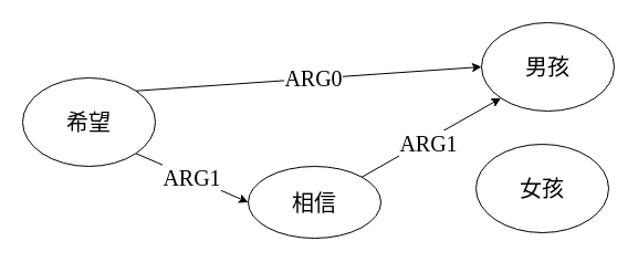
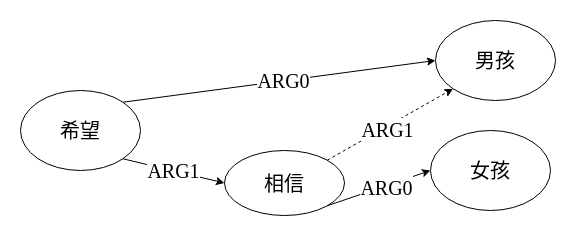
- <mxCell id="6" style="rounded=0;orthogonalLoop=1;jettySize=auto;html=1;exitX=1;exitY=0;exitDx=0;exitDy=0;entryX=0;entryY=1;entryDx=0;entryDy=0;fontSize=20;" edge="1" parent="1" source="10" target="12"><mxGeometry relative="1" as="geometry"><mxPoint x="339.996" y="180.856" as="sourcePoint" /><mxPoint x="448.57" y="79.14" as="targetPoint" /></mxGeometry></mxCell>
+ <mxCell id="6" style="rounded=0;orthogonalLoop=1;jettySize=auto;html=1;exitX=1;exitY=0;exitDx=0;exitDy=0;entryX=0;entryY=1;entryDx=0;entryDy=0;fontSize=20;dashed=1;" edge="1" parent="1" source="10" target="12"><mxGeometry relative="1" as="geometry"><mxPoint x="339.996" y="180.856" as="sourcePoint" /><mxPoint x="448.57" y="79.14" as="targetPoint" /></mxGeometry></mxCell>
- <mxCell id="5" value="希望" style="ellipse;whiteSpace=wrap;html=1;fontFamily=宋体-简;fontSize=20;" vertex="1" parent="1"><mxGeometry x="20" y="70" width="120" height="80" as="geometry" /></mxCell>
+ <mxCell id="5" value="希望" style="ellipse;whiteSpace=wrap;html=1;fontFamily=宋体-简;fontSize=20;" vertex="1" parent="1"><mxGeometry x="20" y="90" width="120" height="80" as="geometry" /></mxCell>
+ <mxCell id="8" style="rounded=0;orthogonalLoop=1;jettySize=auto;html=1;exitX=1;exitY=1;exitDx=0;exitDy=0;entryX=0;entryY=0.5;entryDx=0;entryDy=0;fontSize=20;" edge="1" parent="1" source="10" target="11"><mxGeometry relative="1" as="geometry" /></mxCell>
+ <mxCell id="9" value="ARG0" style="edgeLabel;html=1;align=center;verticalAlign=middle;resizable=0;points=[];fontFamily=Times New Roman;fontSize=20;" vertex="1" connectable="0" parent="8"><mxGeometry x="0.131" y="-1" relative="1" as="geometry"><mxPoint as="offset" /></mxGeometry></mxCell>
